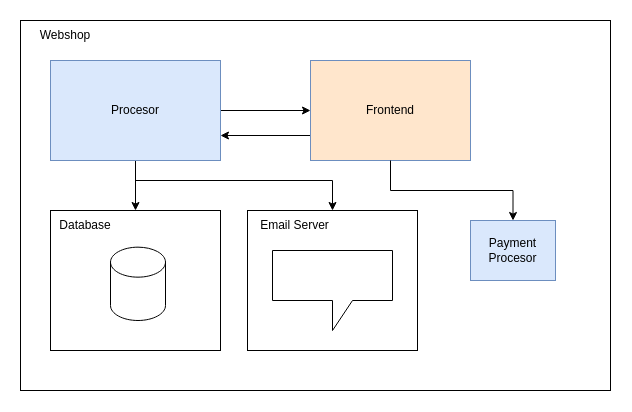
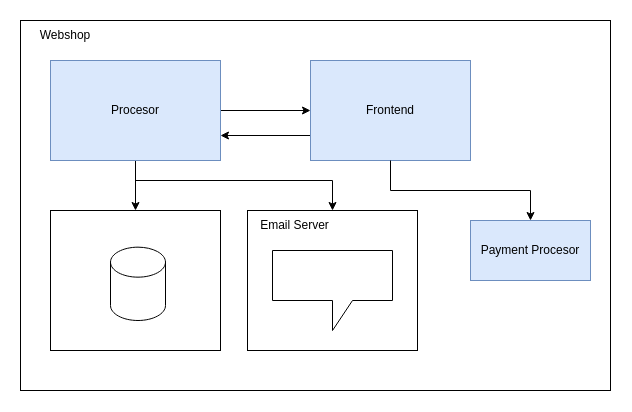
- <mxCell id="8" value="Frontend" style="rounded=0;whiteSpace=wrap;html=1;fillColor=#ffe6cc;strokeColor=#6c8ebf;" vertex="1" parent="1"><mxGeometry x="310" y="60" width="160" height="100" as="geometry" /></mxCell>
+ <mxCell id="8" value="Frontend" style="rounded=0;whiteSpace=wrap;html=1;fillColor=#dae8fc;strokeColor=#6c8ebf;" vertex="1" parent="1"><mxGeometry x="310" y="60" width="160" height="100" as="geometry" /></mxCell>
- <mxCell id="15" value="Database" style="text;html=1;align=center;verticalAlign=middle;whiteSpace=wrap;rounded=0;" vertex="1" parent="13"><mxGeometry width="70" height="30" as="geometry" /></mxCell>
- <mxCell id="19" value="Payment Procesor" style="rounded=0;whiteSpace=wrap;html=1;fillColor=#dae8fc;strokeColor=#6c8ebf;" vertex="1" parent="1"><mxGeometry x="470" y="220" width="85" height="60" as="geometry" /></mxCell>
+ <mxCell id="19" value="Payment Procesor" style="rounded=0;whiteSpace=wrap;html=1;fillColor=#dae8fc;strokeColor=#6c8ebf;" vertex="1" parent="1"><mxGeometry x="470" y="220" width="120" height="60" as="geometry" /></mxCell>
